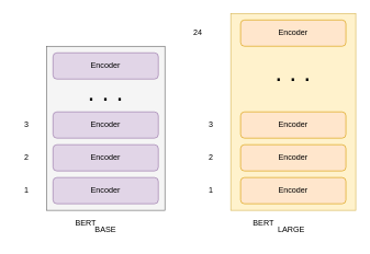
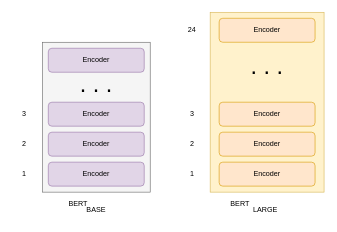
- <mxCell id="14" value="24" style="text;html=1;strokeColor=none;fillColor=none;align=center;verticalAlign=middle;whiteSpace=wrap;rounded=0;" vertex="1" parent="1"><mxGeometry x="280" y="40" width="40" height="20" as="geometry" /></mxCell>
+ <mxCell id="14" value="24" style="text;html=1;strokeColor=none;fillColor=none;align=center;verticalAlign=middle;whiteSpace=wrap;rounded=0;" vertex="1" parent="1"><mxGeometry x="300" y="40" width="40" height="20" as="geometry" /></mxCell>
